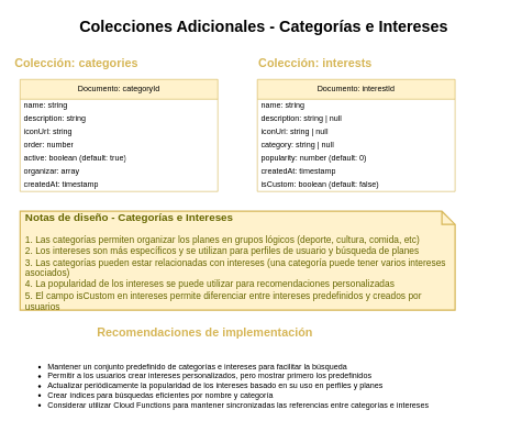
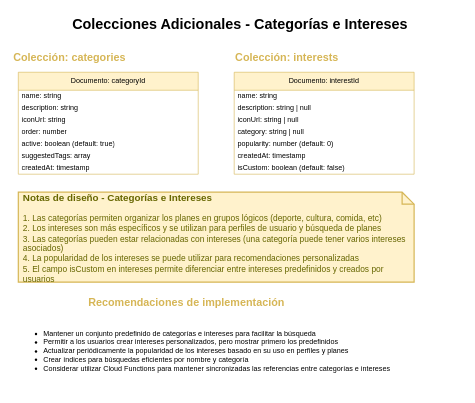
- <mxCell id="10" value="organizar: array&lt;string&gt;" style="text;strokeColor=none;fillColor=none;align=left;verticalAlign=middle;spacingLeft=4;spacingRight=4;overflow=hidden;points=[[0,0.5],[1,0.5]];portConstraint=eastwest;rotatable=0;whiteSpace=wrap;html=1;" vertex="1" parent="4"><mxGeometry y="130" width="300" height="20" as="geometry" /></mxCell>
+ <mxCell id="10" value="suggestedTags: array&lt;string&gt;" style="text;strokeColor=none;fillColor=none;align=left;verticalAlign=middle;spacingLeft=4;spacingRight=4;overflow=hidden;points=[[0,0.5],[1,0.5]];portConstraint=eastwest;rotatable=0;whiteSpace=wrap;html=1;" vertex="1" parent="4"><mxGeometry y="130" width="300" height="20" as="geometry" /></mxCell>
